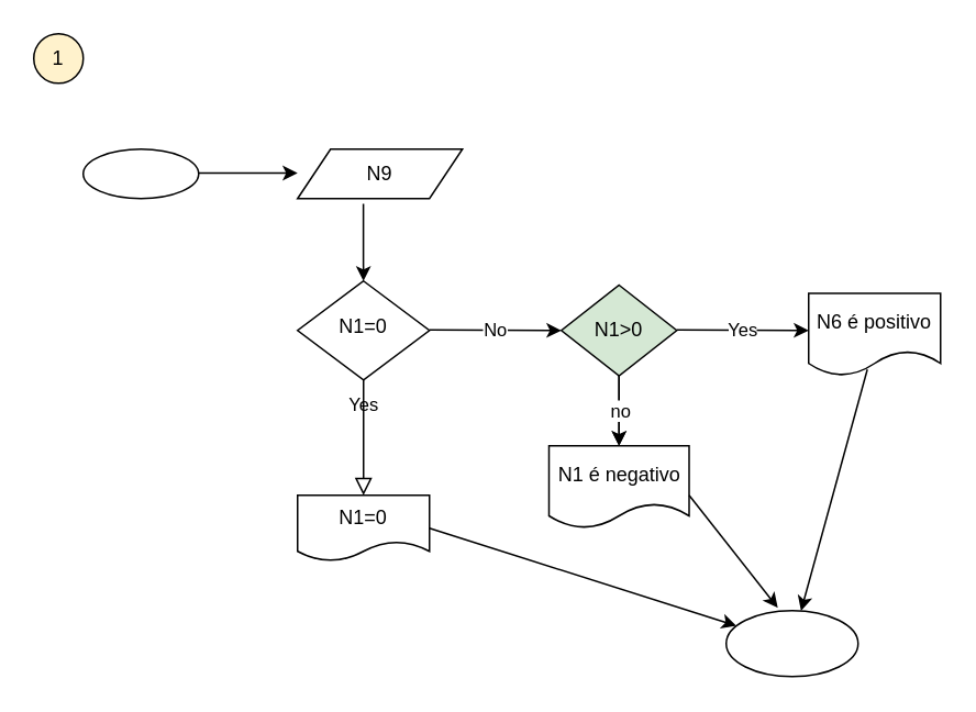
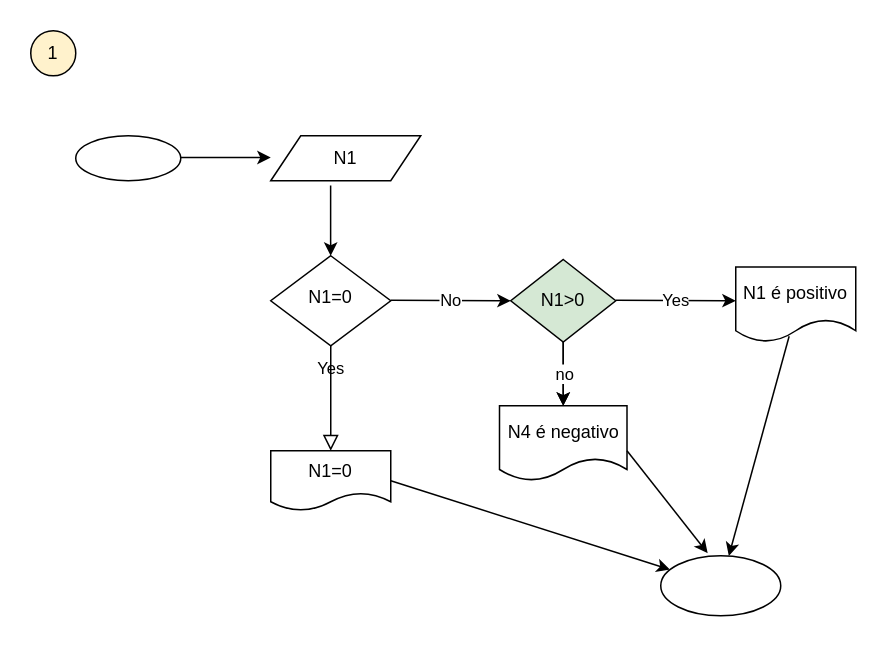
- <mxCell id="4" value="N9" style="shape=parallelogram;perimeter=parallelogramPerimeter;whiteSpace=wrap;html=1;fixedSize=1;" parent="1" vertex="1"><mxGeometry x="180" y="90" width="100" height="30" as="geometry" /></mxCell>
+ <mxCell id="4" value="N1" style="shape=parallelogram;perimeter=parallelogramPerimeter;whiteSpace=wrap;html=1;fixedSize=1;" parent="1" vertex="1"><mxGeometry x="180" y="90" width="100" height="30" as="geometry" /></mxCell>
- <mxCell id="18" value="N6 é positivo" style="shape=document;whiteSpace=wrap;html=1;boundedLbl=1;" parent="1" vertex="1"><mxGeometry x="490" y="177.5" width="80" height="50" as="geometry" /></mxCell>
+ <mxCell id="18" value="N1 é positivo" style="shape=document;whiteSpace=wrap;html=1;boundedLbl=1;" parent="1" vertex="1"><mxGeometry x="490" y="177.5" width="80" height="50" as="geometry" /></mxCell>
- <mxCell id="17" value="N1 é negativo" style="shape=document;whiteSpace=wrap;html=1;boundedLbl=1;" parent="1" vertex="1"><mxGeometry x="332.5" y="270" width="85" height="50" as="geometry" /></mxCell>
+ <mxCell id="17" value="N4 é negativo" style="shape=document;whiteSpace=wrap;html=1;boundedLbl=1;" parent="1" vertex="1"><mxGeometry x="332.5" y="270" width="85" height="50" as="geometry" /></mxCell>
